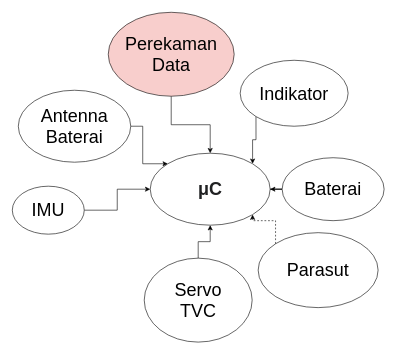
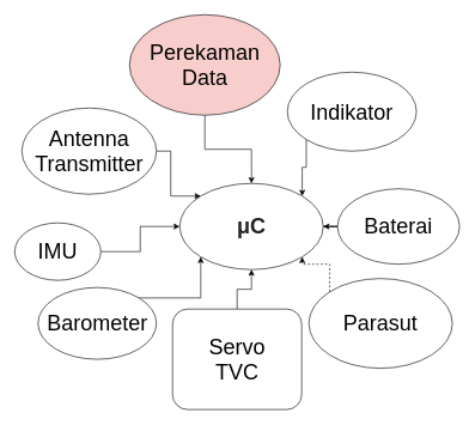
- <mxCell id="18" value="Antenna Baterai" style="ellipse;whiteSpace=wrap;html=1;fontSize=30;" parent="1" vertex="1"><mxGeometry x="30" y="150" width="187.5" height="120" as="geometry" /></mxCell>
+ <mxCell id="18" value="Antenna Transmitter" style="ellipse;whiteSpace=wrap;html=1;fontSize=30;" parent="1" vertex="1"><mxGeometry x="30" y="150" width="187.5" height="120" as="geometry" /></mxCell>
+ <mxCell id="5" style="edgeStyle=orthogonalEdgeStyle;rounded=0;orthogonalLoop=1;jettySize=auto;html=1;exitX=1;exitY=0;exitDx=0;exitDy=0;entryX=0;entryY=1;entryDx=0;entryDy=0;fontSize=24;" parent="1" source="6" target="2" edge="1"><mxGeometry relative="1" as="geometry" /></mxCell>
+ <mxCell id="6" value="&lt;font style=&quot;font-size: 30px&quot;&gt;Barometer&lt;/font&gt;" style="ellipse;whiteSpace=wrap;html=1;fontSize=24;" parent="1" vertex="1"><mxGeometry x="52.5" y="400" width="165" height="100" as="geometry" /></mxCell>
- <mxCell id="8" value="&lt;font style=&quot;font-size: 30px&quot;&gt;Servo&lt;br&gt;TVC&lt;/font&gt;" style="ellipse;whiteSpace=wrap;html=1;fontSize=24;" parent="1" vertex="1"><mxGeometry x="240" y="430" width="180" height="140" as="geometry" /></mxCell>
+ <mxCell id="8" value="&lt;font style=&quot;font-size: 30px&quot;&gt;Servo&lt;br&gt;TVC&lt;/font&gt;" style="whiteSpace=wrap;html=1;fontSize=24;rounded=1;" parent="1" vertex="1"><mxGeometry x="240" y="430" width="180" height="140" as="geometry" /></mxCell>
